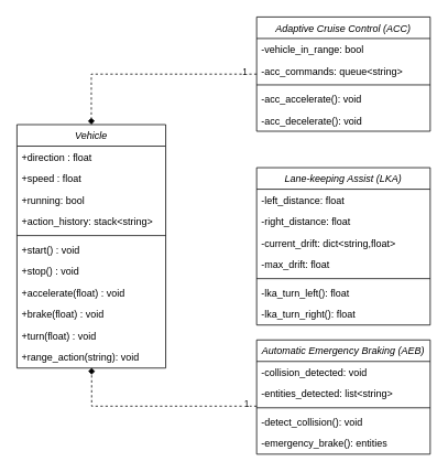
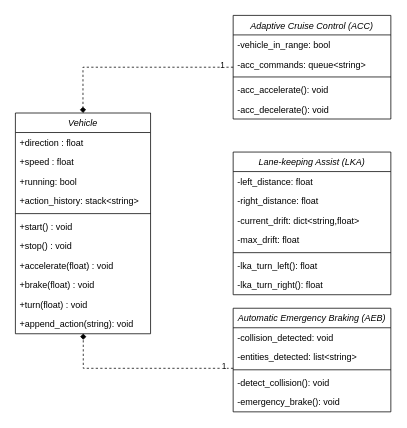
- <mxCell id="13" value="+range_action(string): void" style="text;align=left;verticalAlign=top;spacingLeft=4;spacingRight=4;overflow=hidden;rotatable=0;points=[[0,0.5],[1,0.5]];portConstraint=eastwest;" vertex="1" parent="2"><mxGeometry y="268" width="180" height="26" as="geometry" /></mxCell>
+ <mxCell id="13" value="+append_action(string): void" style="text;align=left;verticalAlign=top;spacingLeft=4;spacingRight=4;overflow=hidden;rotatable=0;points=[[0,0.5],[1,0.5]];portConstraint=eastwest;" vertex="1" parent="2"><mxGeometry y="268" width="180" height="26" as="geometry" /></mxCell>
- <mxCell id="37" value="-emergency_brake(): entities" style="text;align=left;verticalAlign=top;spacingLeft=4;spacingRight=4;overflow=hidden;rotatable=0;points=[[0,0.5],[1,0.5]];portConstraint=eastwest;" parent="32" vertex="1"><mxGeometry y="112" width="210" height="26" as="geometry" /></mxCell>
+ <mxCell id="37" value="-emergency_brake(): void" style="text;align=left;verticalAlign=top;spacingLeft=4;spacingRight=4;overflow=hidden;rotatable=0;points=[[0,0.5],[1,0.5]];portConstraint=eastwest;" parent="32" vertex="1"><mxGeometry y="112" width="210" height="26" as="geometry" /></mxCell>
